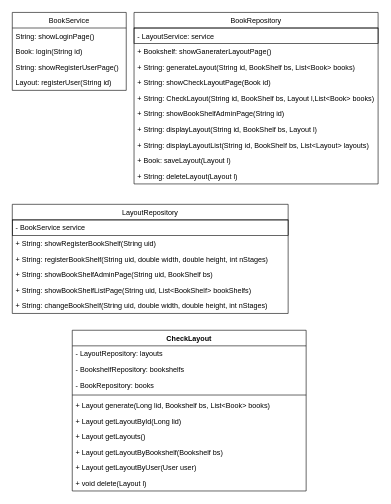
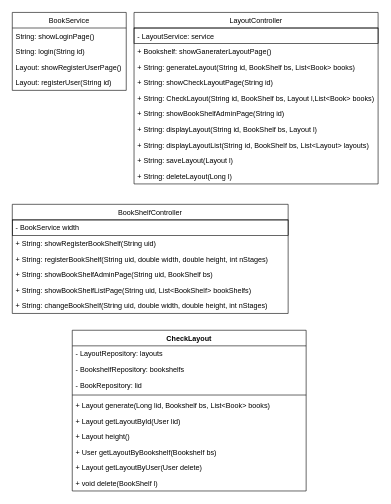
- <mxCell id="7" value="BookRepository" style="swimlane;fontStyle=0;childLayout=stackLayout;horizontal=1;startSize=26;fillColor=none;horizontalStack=0;resizeParent=1;resizeParentMax=0;resizeLast=0;collapsible=1;marginBottom=0;" parent="1" vertex="1"><mxGeometry x="223" y="20" width="407" height="286" as="geometry" /></mxCell>
+ <mxCell id="7" value="LayoutController" style="swimlane;fontStyle=0;childLayout=stackLayout;horizontal=1;startSize=26;fillColor=none;horizontalStack=0;resizeParent=1;resizeParentMax=0;resizeLast=0;collapsible=1;marginBottom=0;" parent="1" vertex="1"><mxGeometry x="223" y="20" width="407" height="286" as="geometry" /></mxCell>
- <mxCell id="4" value="Book: login(String id)" style="text;strokeColor=none;fillColor=none;align=left;verticalAlign=top;spacingLeft=4;spacingRight=4;overflow=hidden;rotatable=0;points=[[0,0.5],[1,0.5]];portConstraint=eastwest;" parent="2" vertex="1"><mxGeometry y="52" width="190" height="26" as="geometry" /></mxCell>
+ <mxCell id="4" value="String: login(String id)" style="text;strokeColor=none;fillColor=none;align=left;verticalAlign=top;spacingLeft=4;spacingRight=4;overflow=hidden;rotatable=0;points=[[0,0.5],[1,0.5]];portConstraint=eastwest;" parent="2" vertex="1"><mxGeometry y="52" width="190" height="26" as="geometry" /></mxCell>
- <mxCell id="5" value="String: showRegisterUserPage()" style="text;strokeColor=none;fillColor=none;align=left;verticalAlign=top;spacingLeft=4;spacingRight=4;overflow=hidden;rotatable=0;points=[[0,0.5],[1,0.5]];portConstraint=eastwest;" parent="2" vertex="1"><mxGeometry y="78" width="190" height="26" as="geometry" /></mxCell>
+ <mxCell id="5" value="Layout: showRegisterUserPage()" style="text;strokeColor=none;fillColor=none;align=left;verticalAlign=top;spacingLeft=4;spacingRight=4;overflow=hidden;rotatable=0;points=[[0,0.5],[1,0.5]];portConstraint=eastwest;" parent="2" vertex="1"><mxGeometry y="78" width="190" height="26" as="geometry" /></mxCell>
- <mxCell id="11" value="+ String: showCheckLayoutPage(Book id)" style="text;strokeColor=none;fillColor=none;align=left;verticalAlign=top;spacingLeft=4;spacingRight=4;overflow=hidden;rotatable=0;points=[[0,0.5],[1,0.5]];portConstraint=eastwest;" parent="7" vertex="1"><mxGeometry y="104" width="407" height="26" as="geometry" /></mxCell>
+ <mxCell id="11" value="+ String: showCheckLayoutPage(String id)" style="text;strokeColor=none;fillColor=none;align=left;verticalAlign=top;spacingLeft=4;spacingRight=4;overflow=hidden;rotatable=0;points=[[0,0.5],[1,0.5]];portConstraint=eastwest;" parent="7" vertex="1"><mxGeometry y="104" width="407" height="26" as="geometry" /></mxCell>
- <mxCell id="16" value="+ Book: saveLayout(Layout l)" style="text;strokeColor=none;fillColor=none;align=left;verticalAlign=top;spacingLeft=4;spacingRight=4;overflow=hidden;rotatable=0;points=[[0,0.5],[1,0.5]];portConstraint=eastwest;" parent="7" vertex="1"><mxGeometry y="234" width="407" height="26" as="geometry" /></mxCell>
+ <mxCell id="16" value="+ String: saveLayout(Layout l)" style="text;strokeColor=none;fillColor=none;align=left;verticalAlign=top;spacingLeft=4;spacingRight=4;overflow=hidden;rotatable=0;points=[[0,0.5],[1,0.5]];portConstraint=eastwest;" parent="7" vertex="1"><mxGeometry y="234" width="407" height="26" as="geometry" /></mxCell>
- <mxCell id="17" value="+ String: deleteLayout(Layout l)" style="text;strokeColor=none;fillColor=none;align=left;verticalAlign=top;spacingLeft=4;spacingRight=4;overflow=hidden;rotatable=0;points=[[0,0.5],[1,0.5]];portConstraint=eastwest;" parent="7" vertex="1"><mxGeometry y="260" width="407" height="26" as="geometry" /></mxCell>
+ <mxCell id="17" value="+ String: deleteLayout(Long l)" style="text;strokeColor=none;fillColor=none;align=left;verticalAlign=top;spacingLeft=4;spacingRight=4;overflow=hidden;rotatable=0;points=[[0,0.5],[1,0.5]];portConstraint=eastwest;" parent="7" vertex="1"><mxGeometry y="260" width="407" height="26" as="geometry" /></mxCell>
- <mxCell id="18" value="LayoutRepository" style="swimlane;fontStyle=0;childLayout=stackLayout;horizontal=1;startSize=26;fillColor=none;horizontalStack=0;resizeParent=1;resizeParentMax=0;resizeLast=0;collapsible=1;marginBottom=0;" parent="1" vertex="1"><mxGeometry x="20" y="340" width="460" height="182" as="geometry" /></mxCell>
+ <mxCell id="18" value="BookShelfController" style="swimlane;fontStyle=0;childLayout=stackLayout;horizontal=1;startSize=26;fillColor=none;horizontalStack=0;resizeParent=1;resizeParentMax=0;resizeLast=0;collapsible=1;marginBottom=0;" parent="1" vertex="1"><mxGeometry x="20" y="340" width="460" height="182" as="geometry" /></mxCell>
- <mxCell id="19" value="- BookService service" style="text;strokeColor=#000000;fillColor=none;align=left;verticalAlign=top;spacingLeft=4;spacingRight=4;overflow=hidden;rotatable=0;points=[[0,0.5],[1,0.5]];portConstraint=eastwest;" parent="18" vertex="1"><mxGeometry y="26" width="460" height="26" as="geometry" /></mxCell>
+ <mxCell id="19" value="- BookService width" style="text;strokeColor=#000000;fillColor=none;align=left;verticalAlign=top;spacingLeft=4;spacingRight=4;overflow=hidden;rotatable=0;points=[[0,0.5],[1,0.5]];portConstraint=eastwest;" parent="18" vertex="1"><mxGeometry y="26" width="460" height="26" as="geometry" /></mxCell>
- <mxCell id="28" value="- BookRepository: books" style="text;strokeColor=none;fillColor=none;align=left;verticalAlign=top;spacingLeft=4;spacingRight=4;overflow=hidden;rotatable=0;points=[[0,0.5],[1,0.5]];portConstraint=eastwest;" parent="25" vertex="1"><mxGeometry y="78" width="390" height="26" as="geometry" /></mxCell>
+ <mxCell id="28" value="- BookRepository: lid" style="text;strokeColor=none;fillColor=none;align=left;verticalAlign=top;spacingLeft=4;spacingRight=4;overflow=hidden;rotatable=0;points=[[0,0.5],[1,0.5]];portConstraint=eastwest;" parent="25" vertex="1"><mxGeometry y="78" width="390" height="26" as="geometry" /></mxCell>
- <mxCell id="31" value="+ Layout getLayoutById(Long lid)" style="text;strokeColor=none;fillColor=none;align=left;verticalAlign=top;spacingLeft=4;spacingRight=4;overflow=hidden;rotatable=0;points=[[0,0.5],[1,0.5]];portConstraint=eastwest;" parent="25" vertex="1"><mxGeometry y="138" width="390" height="26" as="geometry" /></mxCell>
+ <mxCell id="31" value="+ Layout getLayoutById(User lid)" style="text;strokeColor=none;fillColor=none;align=left;verticalAlign=top;spacingLeft=4;spacingRight=4;overflow=hidden;rotatable=0;points=[[0,0.5],[1,0.5]];portConstraint=eastwest;" parent="25" vertex="1"><mxGeometry y="138" width="390" height="26" as="geometry" /></mxCell>
- <mxCell id="32" value="+ Layout getLayouts()" style="text;strokeColor=none;fillColor=none;align=left;verticalAlign=top;spacingLeft=4;spacingRight=4;overflow=hidden;rotatable=0;points=[[0,0.5],[1,0.5]];portConstraint=eastwest;" parent="25" vertex="1"><mxGeometry y="164" width="390" height="26" as="geometry" /></mxCell>
+ <mxCell id="32" value="+ Layout height()" style="text;strokeColor=none;fillColor=none;align=left;verticalAlign=top;spacingLeft=4;spacingRight=4;overflow=hidden;rotatable=0;points=[[0,0.5],[1,0.5]];portConstraint=eastwest;" parent="25" vertex="1"><mxGeometry y="164" width="390" height="26" as="geometry" /></mxCell>
- <mxCell id="33" value="+ Layout getLayoutByBookshelf(Bookshelf bs)" style="text;strokeColor=none;fillColor=none;align=left;verticalAlign=top;spacingLeft=4;spacingRight=4;overflow=hidden;rotatable=0;points=[[0,0.5],[1,0.5]];portConstraint=eastwest;" parent="25" vertex="1"><mxGeometry y="190" width="390" height="26" as="geometry" /></mxCell>
+ <mxCell id="33" value="+ User getLayoutByBookshelf(Bookshelf bs)" style="text;strokeColor=none;fillColor=none;align=left;verticalAlign=top;spacingLeft=4;spacingRight=4;overflow=hidden;rotatable=0;points=[[0,0.5],[1,0.5]];portConstraint=eastwest;" parent="25" vertex="1"><mxGeometry y="190" width="390" height="26" as="geometry" /></mxCell>
- <mxCell id="34" value="+ Layout getLayoutByUser(User user)" style="text;strokeColor=none;fillColor=none;align=left;verticalAlign=top;spacingLeft=4;spacingRight=4;overflow=hidden;rotatable=0;points=[[0,0.5],[1,0.5]];portConstraint=eastwest;" parent="25" vertex="1"><mxGeometry y="216" width="390" height="26" as="geometry" /></mxCell>
+ <mxCell id="34" value="+ Layout getLayoutByUser(User delete)" style="text;strokeColor=none;fillColor=none;align=left;verticalAlign=top;spacingLeft=4;spacingRight=4;overflow=hidden;rotatable=0;points=[[0,0.5],[1,0.5]];portConstraint=eastwest;" parent="25" vertex="1"><mxGeometry y="216" width="390" height="26" as="geometry" /></mxCell>
- <mxCell id="35" value="+ void delete(Layout l)" style="text;strokeColor=none;fillColor=none;align=left;verticalAlign=top;spacingLeft=4;spacingRight=4;overflow=hidden;rotatable=0;points=[[0,0.5],[1,0.5]];portConstraint=eastwest;" parent="25" vertex="1"><mxGeometry y="242" width="390" height="26" as="geometry" /></mxCell>
+ <mxCell id="35" value="+ void delete(BookShelf l)" style="text;strokeColor=none;fillColor=none;align=left;verticalAlign=top;spacingLeft=4;spacingRight=4;overflow=hidden;rotatable=0;points=[[0,0.5],[1,0.5]];portConstraint=eastwest;" parent="25" vertex="1"><mxGeometry y="242" width="390" height="26" as="geometry" /></mxCell>
